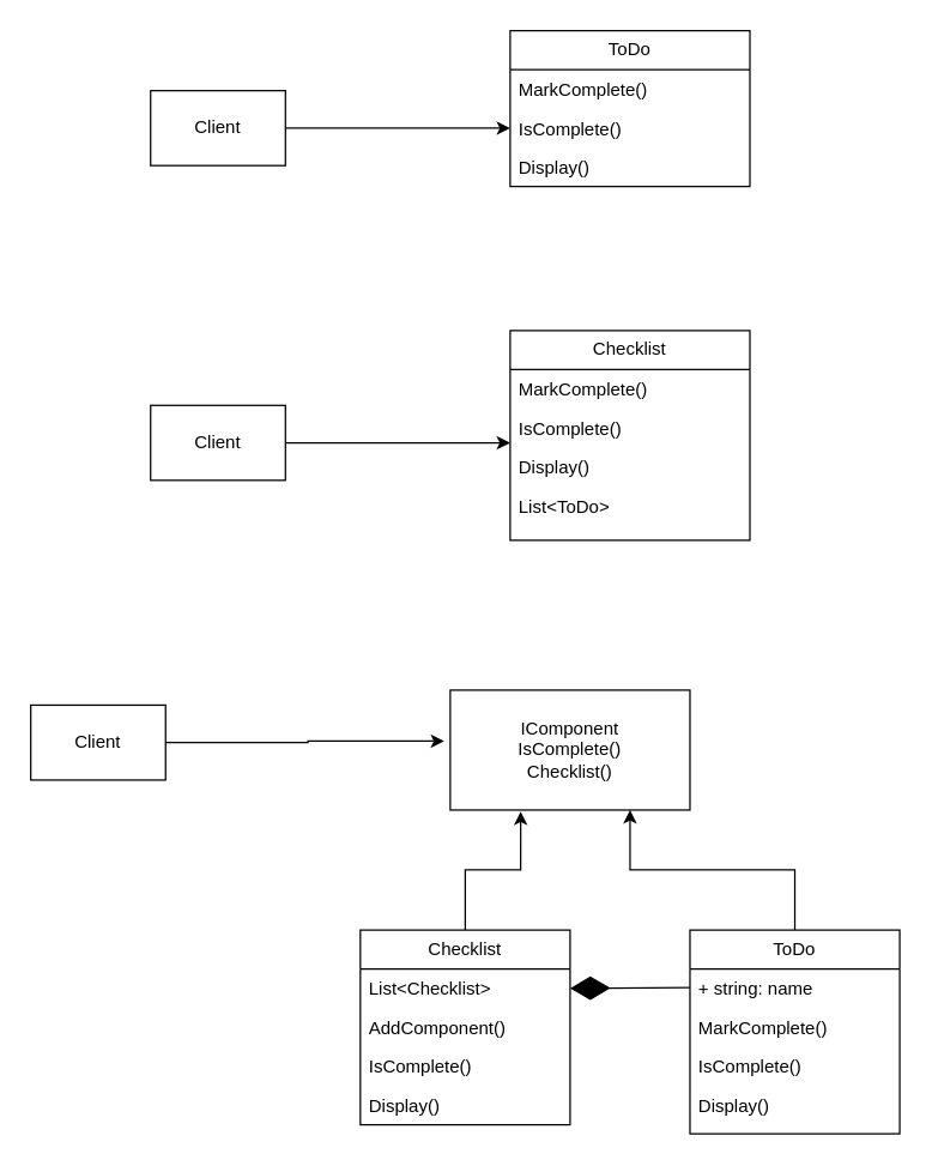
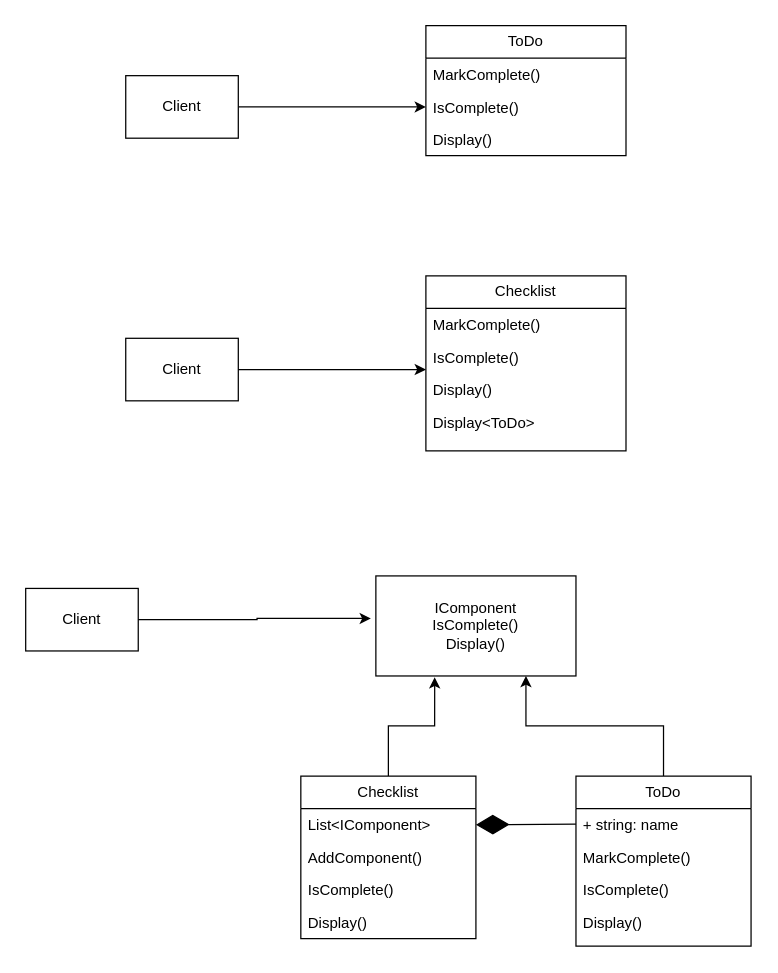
- <mxCell id="10" value="List&amp;lt;ToDo&amp;gt;" style="text;strokeColor=none;fillColor=none;align=left;verticalAlign=top;spacingLeft=4;spacingRight=4;overflow=hidden;rotatable=0;points=[[0,0.5],[1,0.5]];portConstraint=eastwest;whiteSpace=wrap;html=1;" vertex="1" parent="6"><mxGeometry y="104" width="160" height="36" as="geometry" /></mxCell>
+ <mxCell id="10" value="Display&amp;lt;ToDo&amp;gt;" style="text;strokeColor=none;fillColor=none;align=left;verticalAlign=top;spacingLeft=4;spacingRight=4;overflow=hidden;rotatable=0;points=[[0,0.5],[1,0.5]];portConstraint=eastwest;whiteSpace=wrap;html=1;" vertex="1" parent="6"><mxGeometry y="104" width="160" height="36" as="geometry" /></mxCell>
- <mxCell id="15" value="IComponent&lt;div&gt;IsComplete()&lt;/div&gt;&lt;div&gt;Checklist()&lt;/div&gt;" style="html=1;whiteSpace=wrap;" vertex="1" parent="1"><mxGeometry x="300" y="460" width="160" height="80" as="geometry" /></mxCell>
+ <mxCell id="15" value="IComponent&lt;div&gt;IsComplete()&lt;/div&gt;&lt;div&gt;Display()&lt;/div&gt;" style="html=1;whiteSpace=wrap;" vertex="1" parent="1"><mxGeometry x="300" y="460" width="160" height="80" as="geometry" /></mxCell>
- <mxCell id="18" value="List&amp;lt;Checklist&amp;gt;" style="text;strokeColor=none;fillColor=none;align=left;verticalAlign=top;spacingLeft=4;spacingRight=4;overflow=hidden;rotatable=0;points=[[0,0.5],[1,0.5]];portConstraint=eastwest;whiteSpace=wrap;html=1;" vertex="1" parent="16"><mxGeometry y="26" width="140" height="26" as="geometry" /></mxCell>
+ <mxCell id="18" value="List&amp;lt;IComponent&amp;gt;" style="text;strokeColor=none;fillColor=none;align=left;verticalAlign=top;spacingLeft=4;spacingRight=4;overflow=hidden;rotatable=0;points=[[0,0.5],[1,0.5]];portConstraint=eastwest;whiteSpace=wrap;html=1;" vertex="1" parent="16"><mxGeometry y="26" width="140" height="26" as="geometry" /></mxCell>
